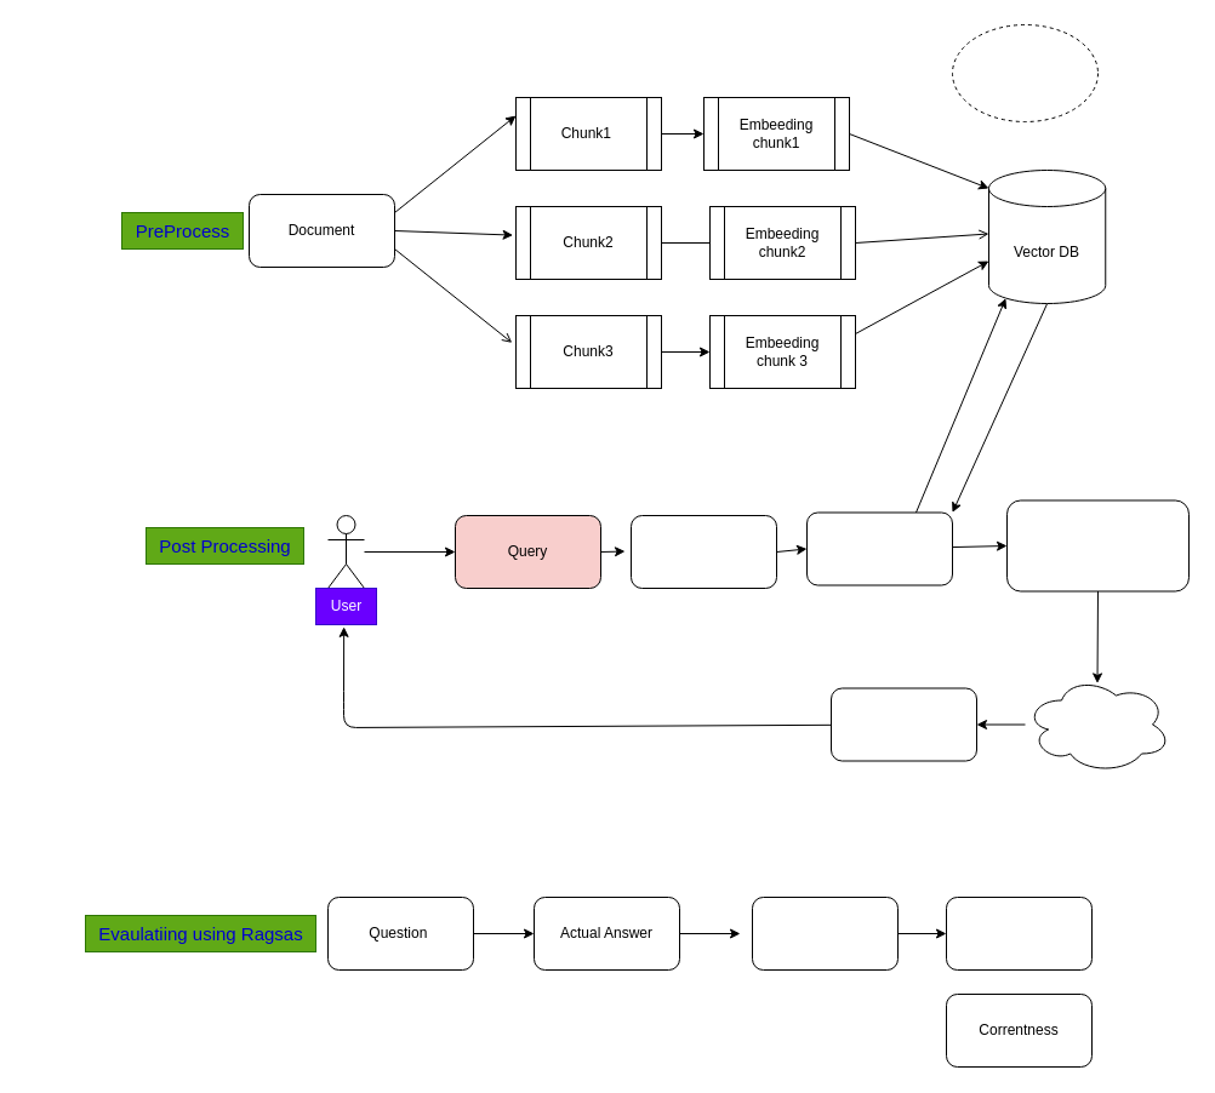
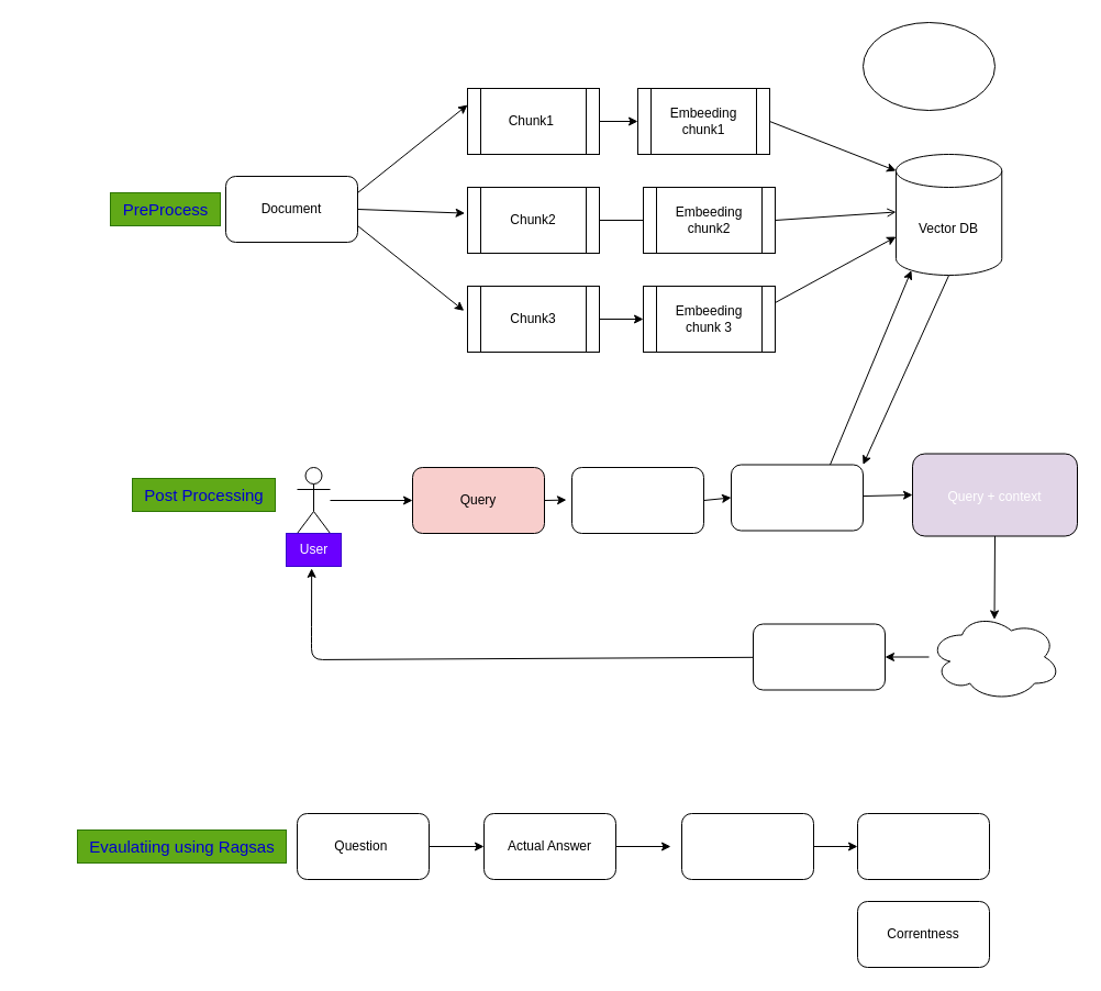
- <mxCell id="41" value="Model Size :&lt;br&gt;4096 token" style="ellipse;whiteSpace=wrap;html=1;fontSize=12;fontColor=#FFFFFF;dashed=1;" parent="1" vertex="1"><mxGeometry x="785" y="20" width="120" height="80" as="geometry" /></mxCell>
+ <mxCell id="41" value="Model Size :&lt;br&gt;4096 token" style="ellipse;whiteSpace=wrap;html=1;fontSize=12;fontColor=#FFFFFF;" parent="1" vertex="1"><mxGeometry x="785" y="20" width="120" height="80" as="geometry" /></mxCell>
- <mxCell id="4" style="edgeStyle=none;html=1;exitX=1;exitY=0.75;exitDx=0;exitDy=0;entryX=-0.027;entryY=0.373;entryDx=0;entryDy=0;entryPerimeter=0;endArrow=open;" parent="1" source="5" target="10" edge="1"><mxGeometry relative="1" as="geometry" /></mxCell>
+ <mxCell id="4" style="edgeStyle=none;html=1;exitX=1;exitY=0.75;exitDx=0;exitDy=0;entryX=-0.027;entryY=0.373;entryDx=0;entryDy=0;entryPerimeter=0;" parent="1" source="5" target="10" edge="1"><mxGeometry relative="1" as="geometry" /></mxCell>
- <mxCell id="23" value="&lt;font style=&quot;font-size: 12px;&quot;&gt;Query + context&lt;/font&gt;" style="rounded=1;whiteSpace=wrap;html=1;fontSize=15;fontColor=#FFFFFF;" parent="1" vertex="1"><mxGeometry x="830" y="412.5" width="150" height="75" as="geometry" /></mxCell>
+ <mxCell id="23" value="&lt;font style=&quot;font-size: 12px;&quot;&gt;Query + context&lt;/font&gt;" style="rounded=1;whiteSpace=wrap;html=1;fontSize=15;fontColor=#FFFFFF;fillColor=#e1d5e7;" parent="1" vertex="1"><mxGeometry x="830" y="412.5" width="150" height="75" as="geometry" /></mxCell>
